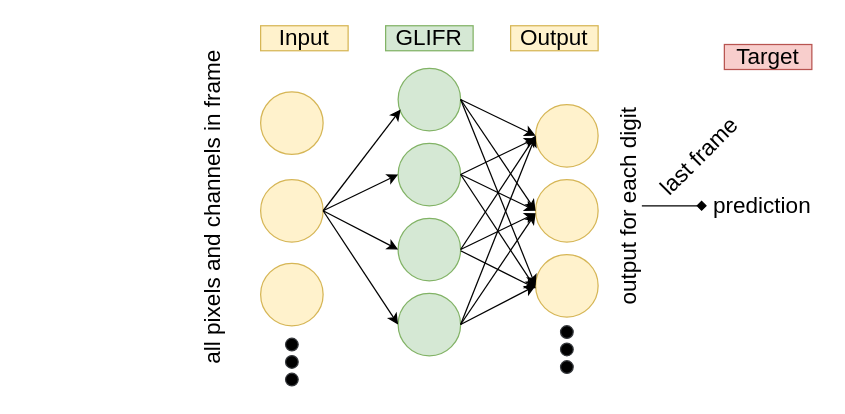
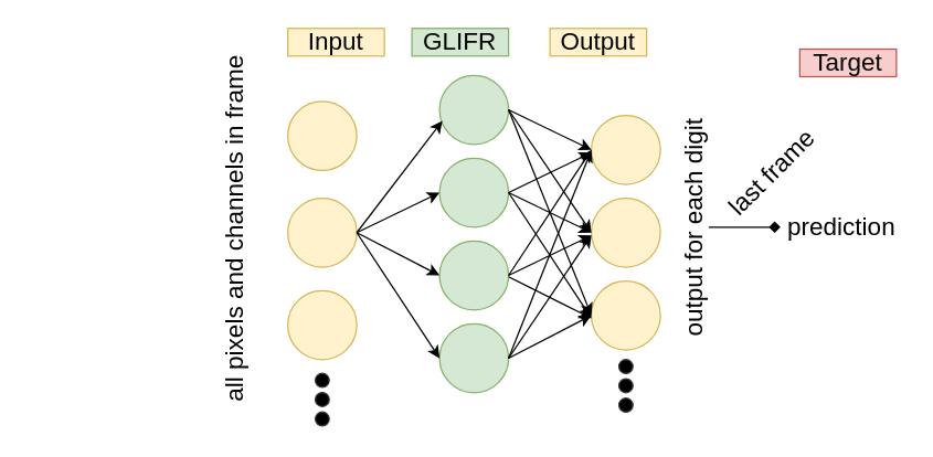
- <mxCell id="27" value="GLIFR" style="text;html=1;strokeColor=#82b366;fillColor=#d5e8d4;align=center;verticalAlign=middle;whiteSpace=wrap;rounded=0;fontSize=18;" vertex="1" parent="1"><mxGeometry x="308" y="20" width="70" height="20" as="geometry" /></mxCell>
+ <mxCell id="27" value="GLIFR" style="text;html=1;strokeColor=#82b366;fillColor=#d5e8d4;align=center;verticalAlign=middle;whiteSpace=wrap;rounded=0;fontSize=18;" vertex="1" parent="1"><mxGeometry x="298" y="20" width="70" height="20" as="geometry" /></mxCell>
- <mxCell id="28" value="Output" style="text;html=1;strokeColor=#d6b656;fillColor=#fff2cc;align=center;verticalAlign=middle;whiteSpace=wrap;rounded=0;fontSize=18;" vertex="1" parent="1"><mxGeometry x="408" y="20" width="70" height="20" as="geometry" /></mxCell>
+ <mxCell id="28" value="Output" style="text;html=1;strokeColor=#d6b656;fillColor=#fff2cc;align=center;verticalAlign=middle;whiteSpace=wrap;rounded=0;fontSize=18;" vertex="1" parent="1"><mxGeometry x="398" y="20" width="70" height="20" as="geometry" /></mxCell>
